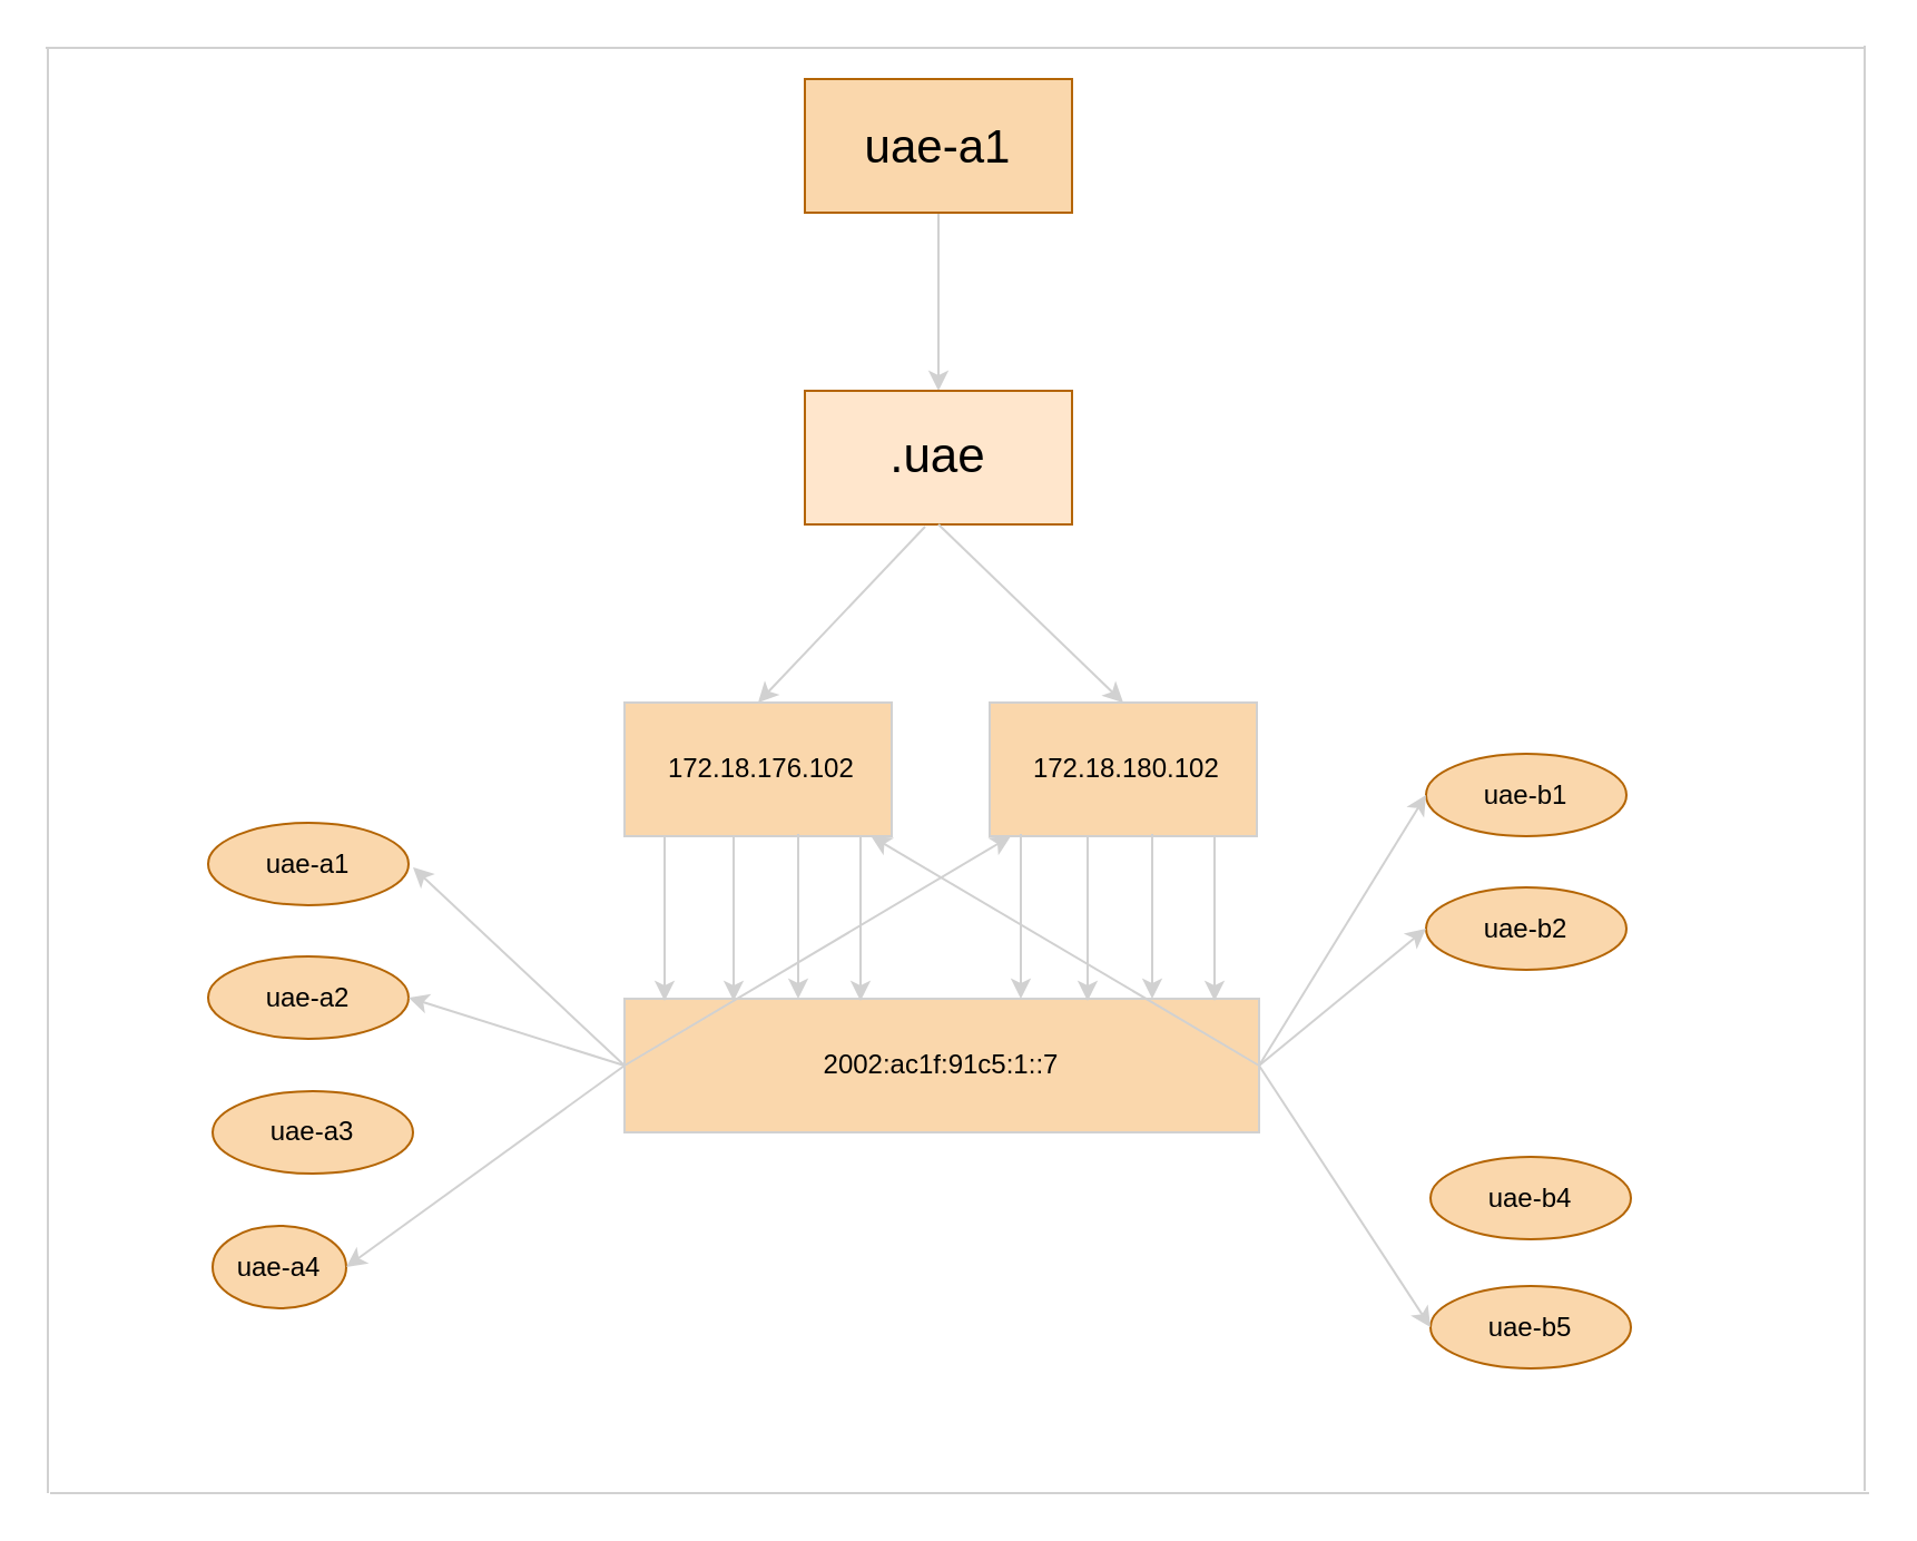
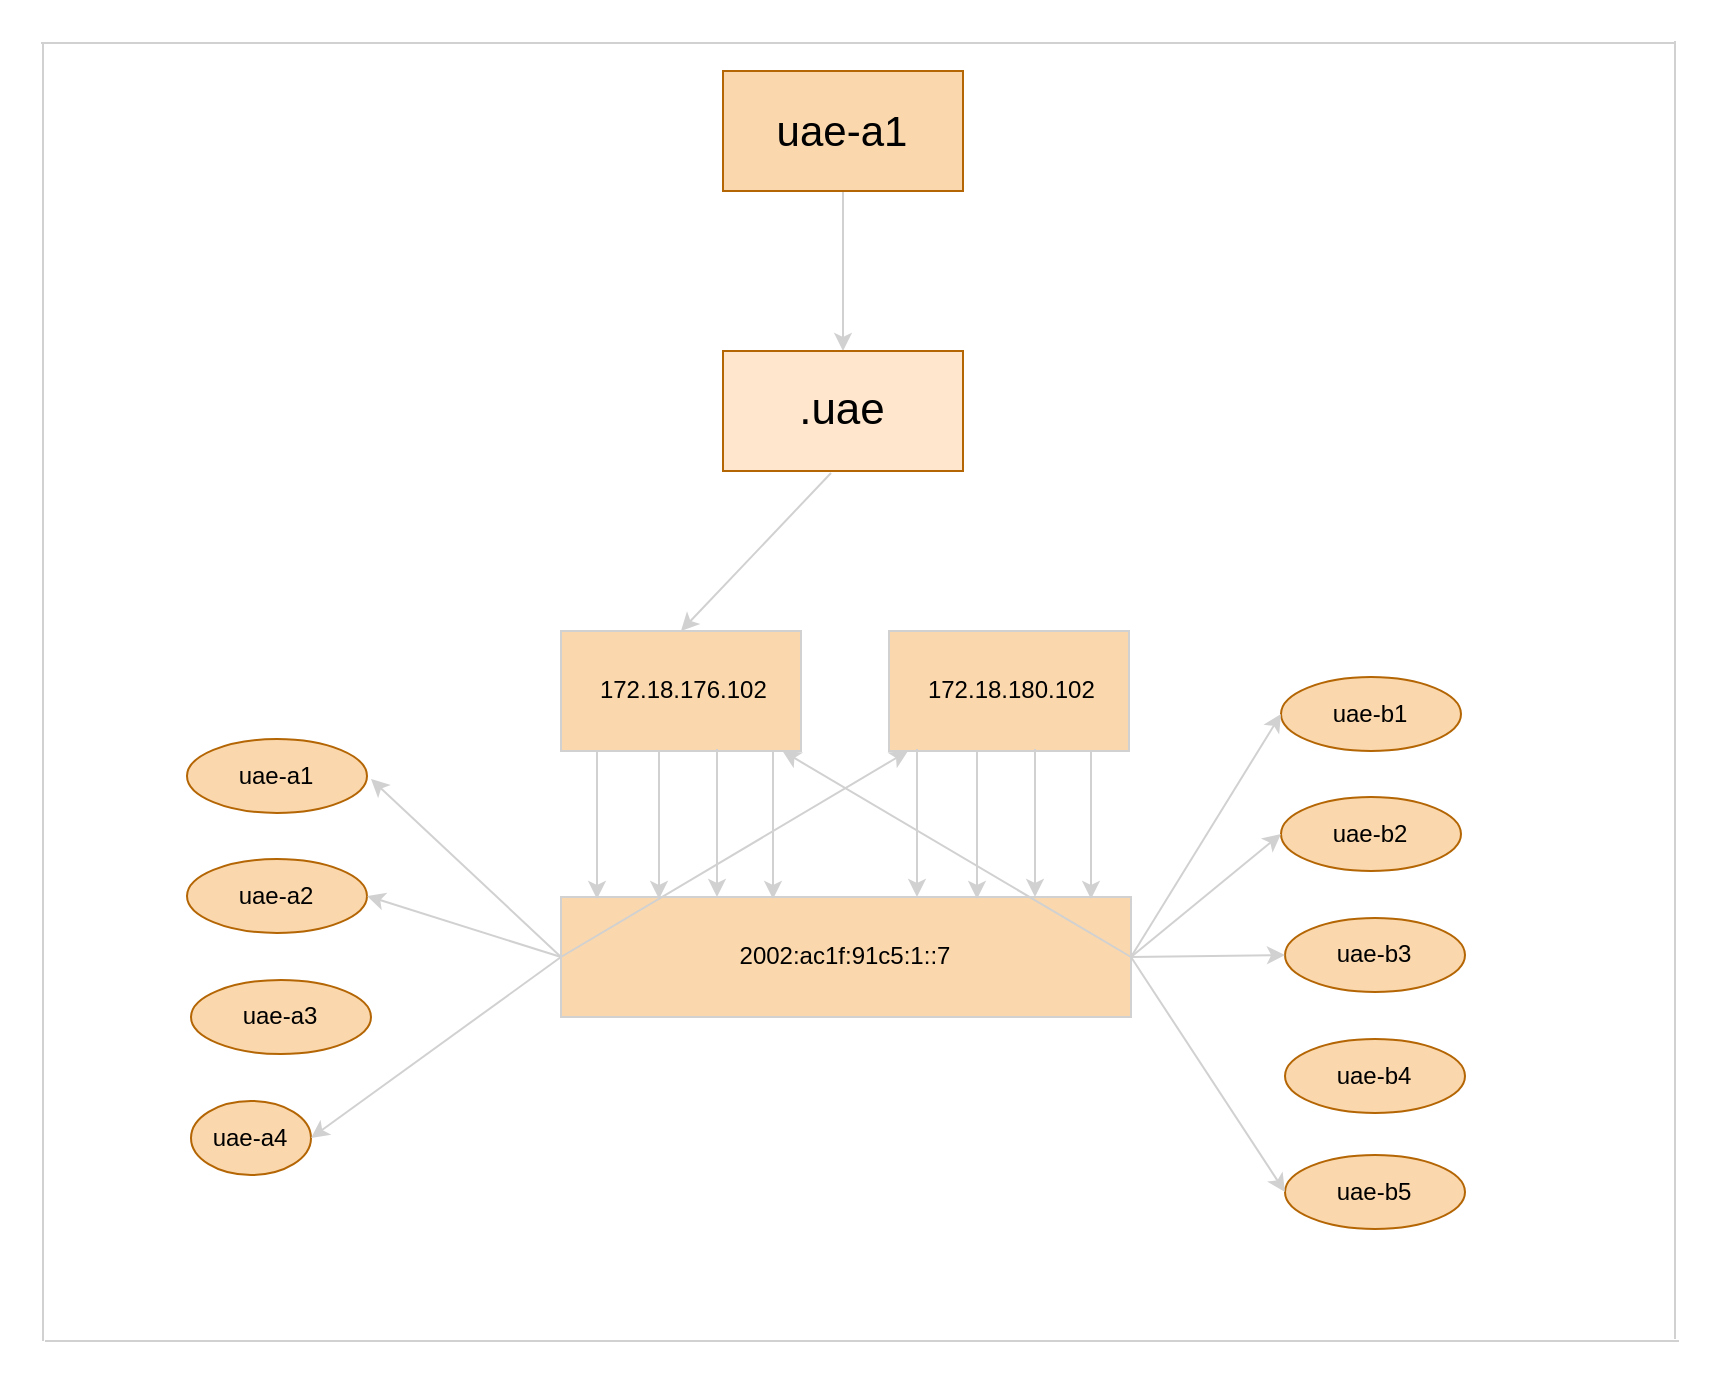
- <mxCell id="9" value="" style="endArrow=classic;html=1;strokeColor=#D1D1D1;entryX=0.5;entryY=0;entryDx=0;entryDy=0;exitX=0.5;exitY=1;exitDx=0;exitDy=0;" edge="1" parent="1" source="4" target="5"><mxGeometry width="50" height="50" relative="1" as="geometry"><mxPoint x="378" y="374" as="sourcePoint" /><mxPoint x="428" y="324" as="targetPoint" /></mxGeometry></mxCell>
+ <mxCell id="26" value="uae-b3" style="ellipse;whiteSpace=wrap;html=1;strokeColor=#b46504;fillColor=#fad7ac;" vertex="1" parent="1"><mxGeometry x="642" y="458.5" width="90" height="37" as="geometry" /></mxCell>
+ <mxCell id="35" value="" style="endArrow=classic;html=1;strokeColor=#D1D1D1;exitX=1;exitY=0.5;exitDx=0;exitDy=0;entryX=0;entryY=0.5;entryDx=0;entryDy=0;" edge="1" parent="1" source="11" target="26"><mxGeometry width="50" height="50" relative="1" as="geometry"><mxPoint x="585" y="498" as="sourcePoint" /><mxPoint x="660" y="376.5" as="targetPoint" /></mxGeometry></mxCell>
